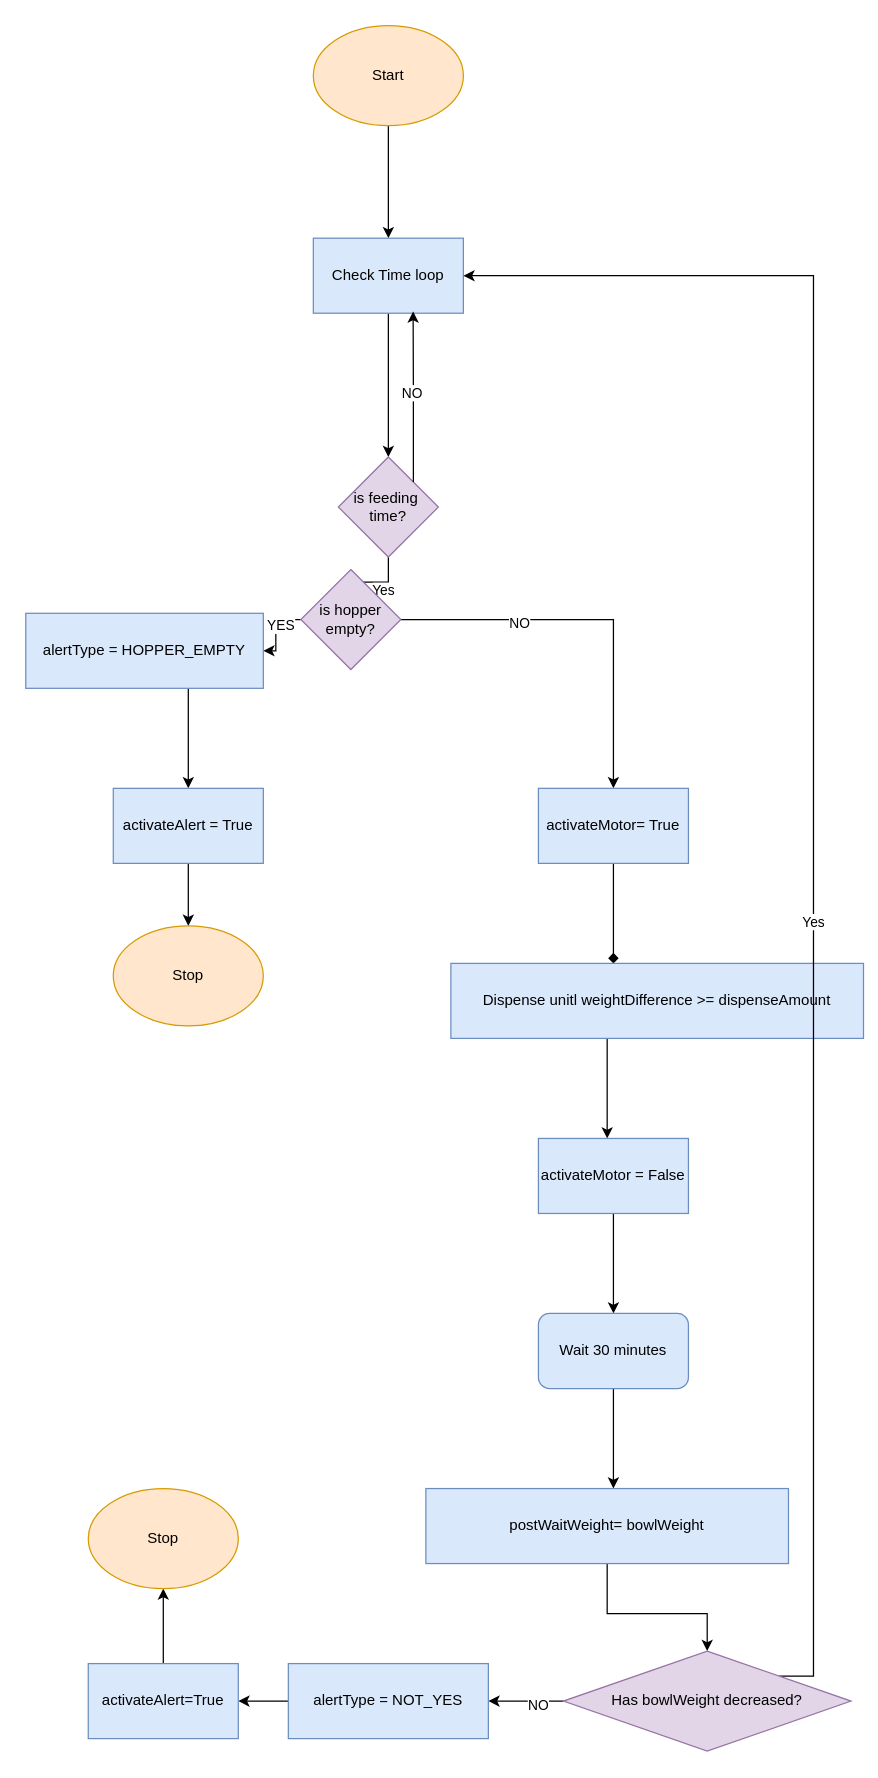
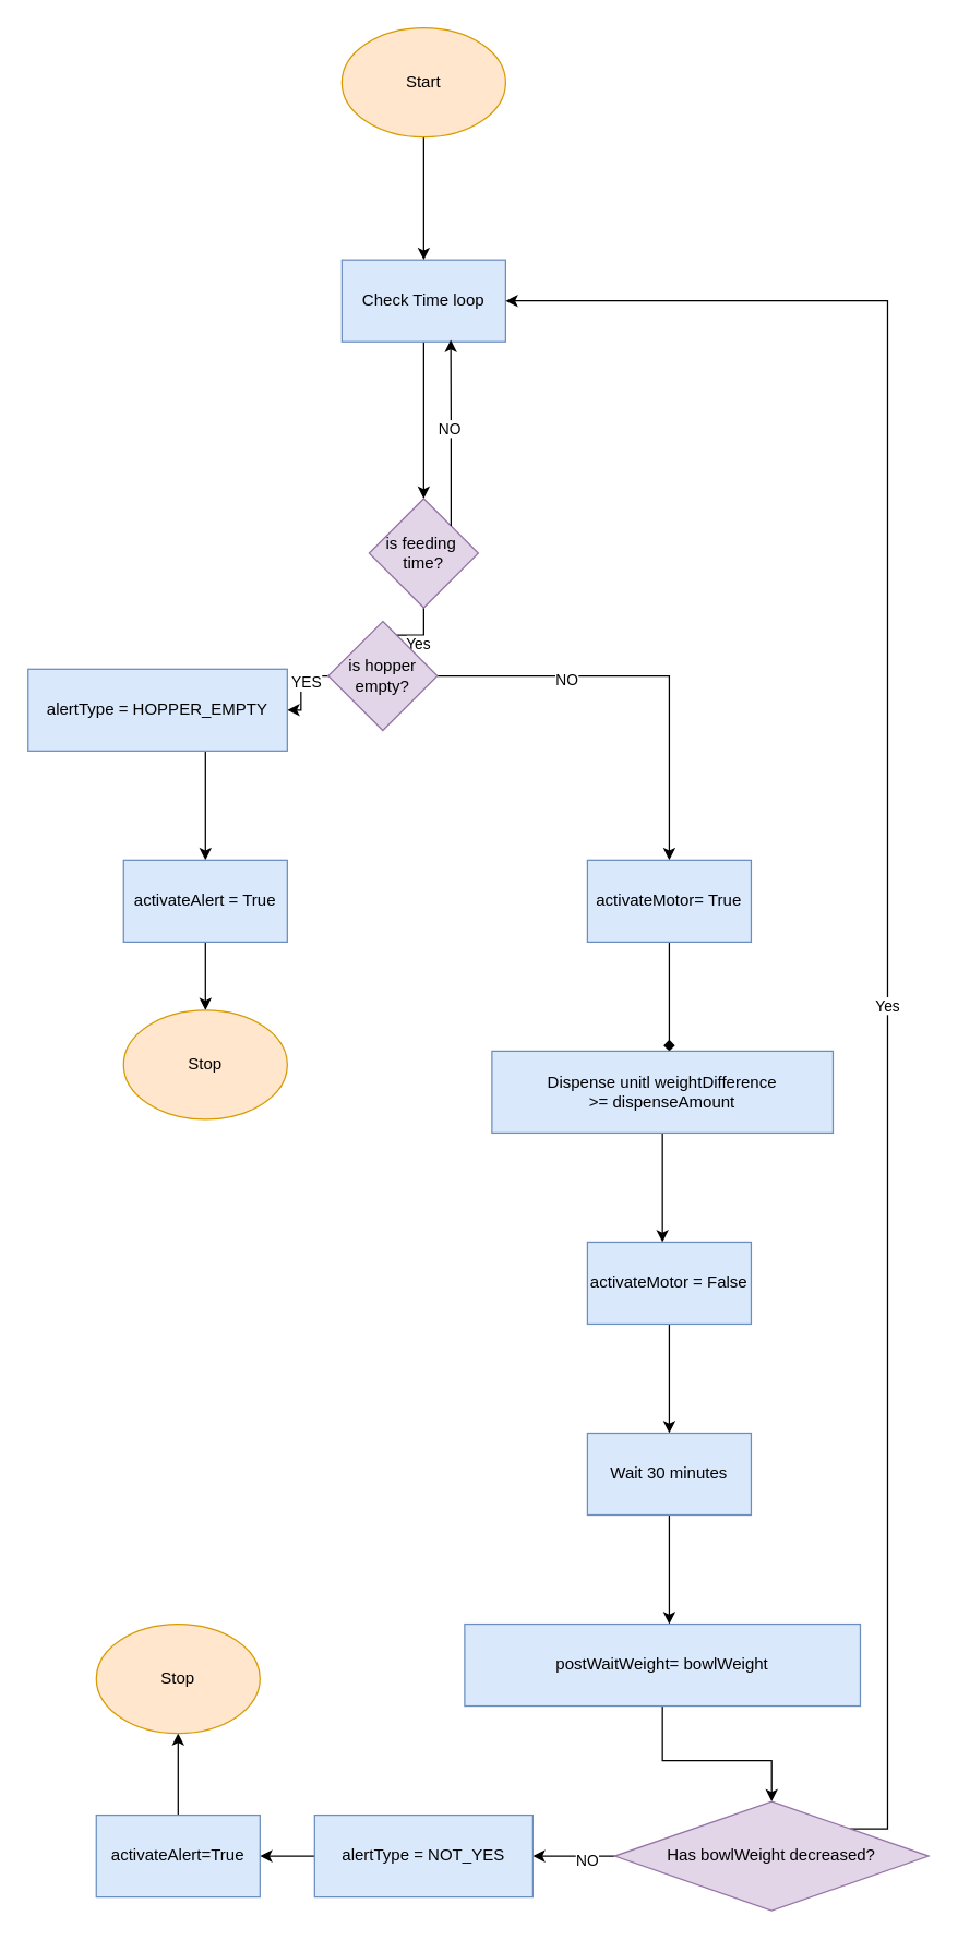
- <mxCell id="24" value="Dispense unitl weightDifference &amp;gt;=&amp;nbsp;&lt;span style=&quot;background-color: transparent; color: light-dark(rgb(0, 0, 0), rgb(255, 255, 255));&quot;&gt;dispenseAmount&lt;/span&gt;" style="whiteSpace=wrap;html=1;fillColor=#dae8fc;strokeColor=#6c8ebf;" parent="1" vertex="1"><mxGeometry x="360" y="770" width="330" height="60" as="geometry" /></mxCell>
+ <mxCell id="24" value="Dispense unitl weightDifference &amp;gt;=&amp;nbsp;&lt;span style=&quot;background-color: transparent; color: light-dark(rgb(0, 0, 0), rgb(255, 255, 255));&quot;&gt;dispenseAmount&lt;/span&gt;" style="whiteSpace=wrap;html=1;fillColor=#dae8fc;strokeColor=#6c8ebf;" parent="1" vertex="1"><mxGeometry x="360" y="770" width="250" height="60" as="geometry" /></mxCell>
- <mxCell id="28" value="Wait 30 minutes" style="whiteSpace=wrap;html=1;fillColor=#dae8fc;strokeColor=#6c8ebf;rounded=1;" parent="1" vertex="1"><mxGeometry x="430" y="1050" width="120" height="60" as="geometry" /></mxCell>
+ <mxCell id="28" value="Wait 30 minutes" style="whiteSpace=wrap;html=1;fillColor=#dae8fc;strokeColor=#6c8ebf;" parent="1" vertex="1"><mxGeometry x="430" y="1050" width="120" height="60" as="geometry" /></mxCell>
